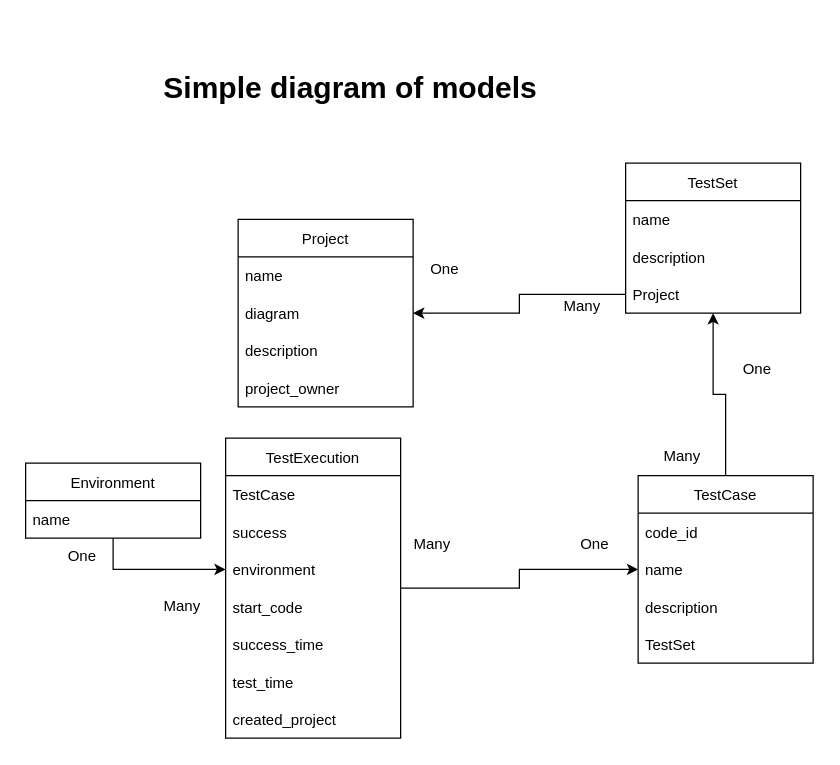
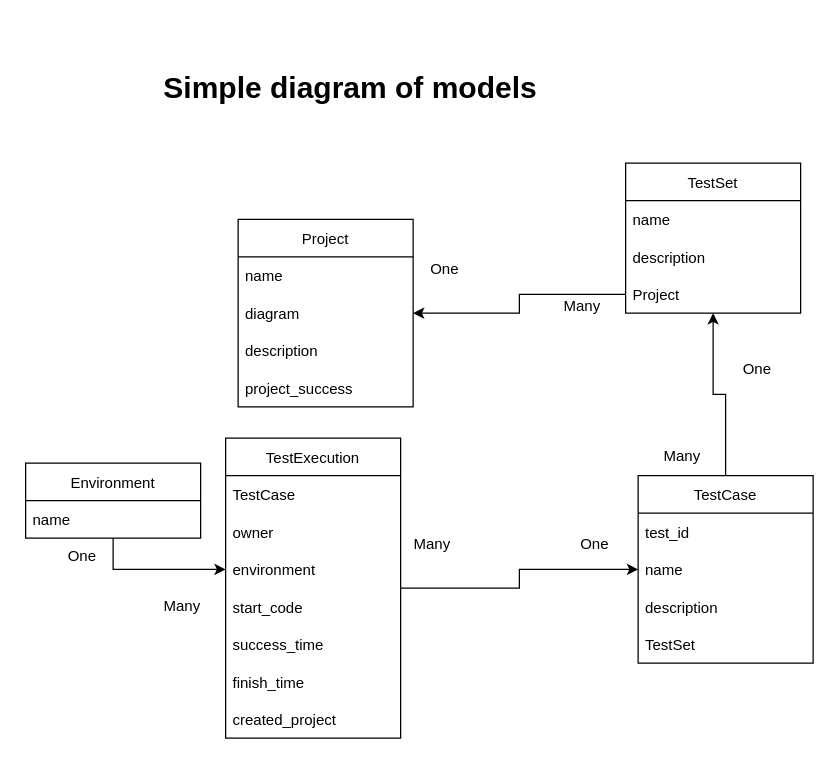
- <mxCell id="6" value="project_owner" style="text;strokeColor=none;fillColor=none;align=left;verticalAlign=middle;spacingLeft=4;spacingRight=4;overflow=hidden;points=[[0,0.5],[1,0.5]];portConstraint=eastwest;rotatable=0;" vertex="1" parent="2"><mxGeometry y="120" width="140" height="30" as="geometry" /></mxCell>
+ <mxCell id="6" value="project_success" style="text;strokeColor=none;fillColor=none;align=left;verticalAlign=middle;spacingLeft=4;spacingRight=4;overflow=hidden;points=[[0,0.5],[1,0.5]];portConstraint=eastwest;rotatable=0;" vertex="1" parent="2"><mxGeometry y="120" width="140" height="30" as="geometry" /></mxCell>
- <mxCell id="11" value="success" style="text;strokeColor=none;fillColor=none;align=left;verticalAlign=middle;spacingLeft=4;spacingRight=4;overflow=hidden;points=[[0,0.5],[1,0.5]];portConstraint=eastwest;rotatable=0;" vertex="1" parent="9"><mxGeometry y="60" width="140" height="30" as="geometry" /></mxCell>
+ <mxCell id="11" value="owner" style="text;strokeColor=none;fillColor=none;align=left;verticalAlign=middle;spacingLeft=4;spacingRight=4;overflow=hidden;points=[[0,0.5],[1,0.5]];portConstraint=eastwest;rotatable=0;" vertex="1" parent="9"><mxGeometry y="60" width="140" height="30" as="geometry" /></mxCell>
- <mxCell id="19" value="code_id" style="text;strokeColor=none;fillColor=none;align=left;verticalAlign=middle;spacingLeft=4;spacingRight=4;overflow=hidden;points=[[0,0.5],[1,0.5]];portConstraint=eastwest;rotatable=0;" vertex="1" parent="18"><mxGeometry y="30" width="140" height="30" as="geometry" /></mxCell>
+ <mxCell id="19" value="test_id" style="text;strokeColor=none;fillColor=none;align=left;verticalAlign=middle;spacingLeft=4;spacingRight=4;overflow=hidden;points=[[0,0.5],[1,0.5]];portConstraint=eastwest;rotatable=0;" vertex="1" parent="18"><mxGeometry y="30" width="140" height="30" as="geometry" /></mxCell>
- <mxCell id="15" value="test_time" style="text;strokeColor=none;fillColor=none;align=left;verticalAlign=middle;spacingLeft=4;spacingRight=4;overflow=hidden;points=[[0,0.5],[1,0.5]];portConstraint=eastwest;rotatable=0;" vertex="1" parent="9"><mxGeometry y="180" width="140" height="30" as="geometry" /></mxCell>
+ <mxCell id="15" value="finish_time" style="text;strokeColor=none;fillColor=none;align=left;verticalAlign=middle;spacingLeft=4;spacingRight=4;overflow=hidden;points=[[0,0.5],[1,0.5]];portConstraint=eastwest;rotatable=0;" vertex="1" parent="9"><mxGeometry y="180" width="140" height="30" as="geometry" /></mxCell>
